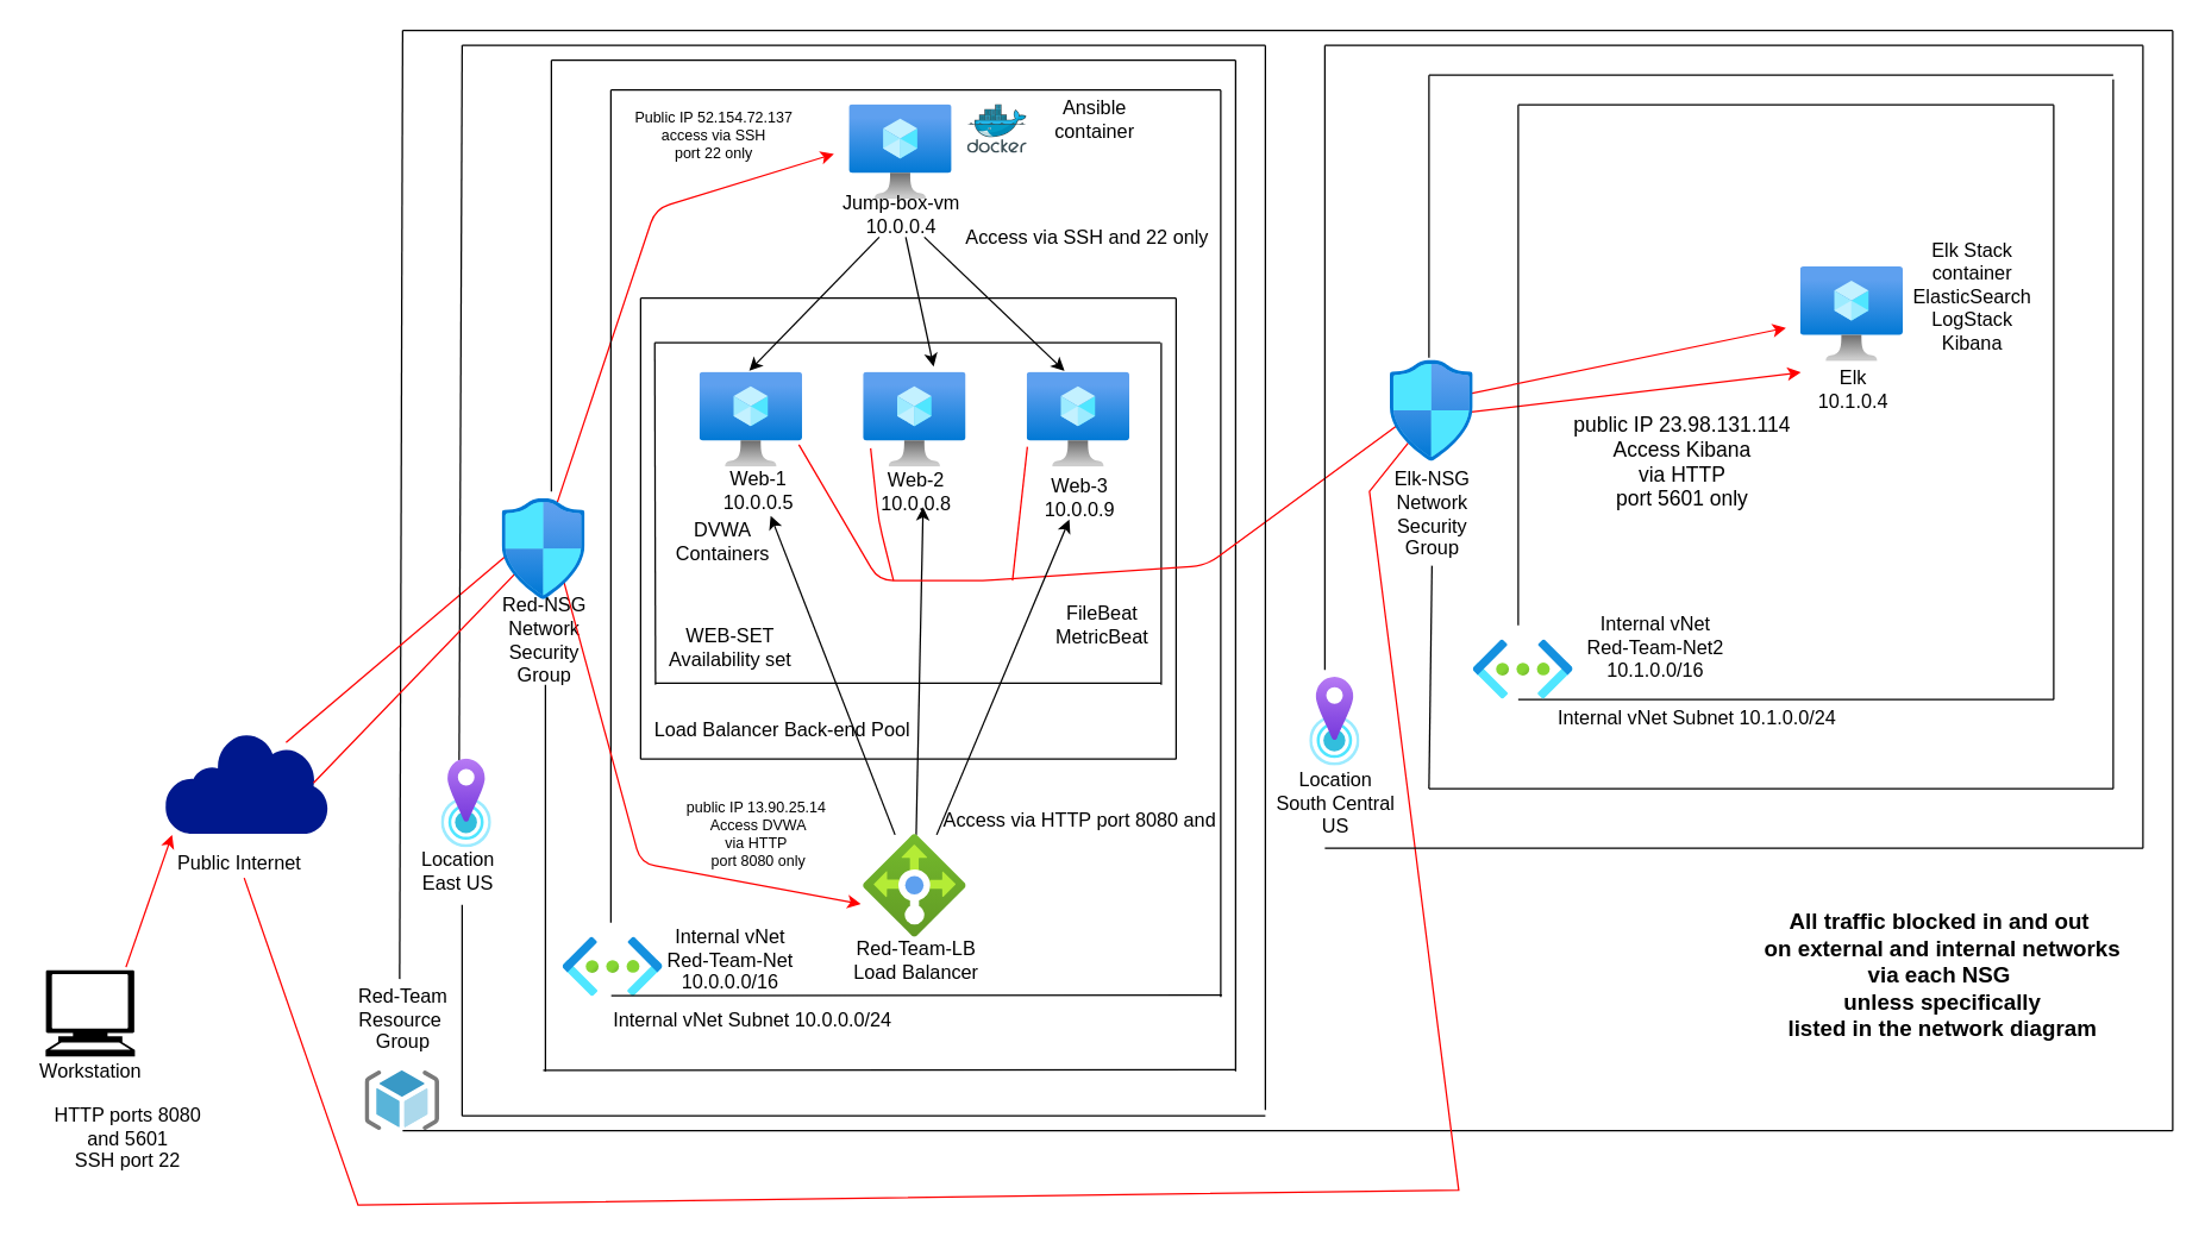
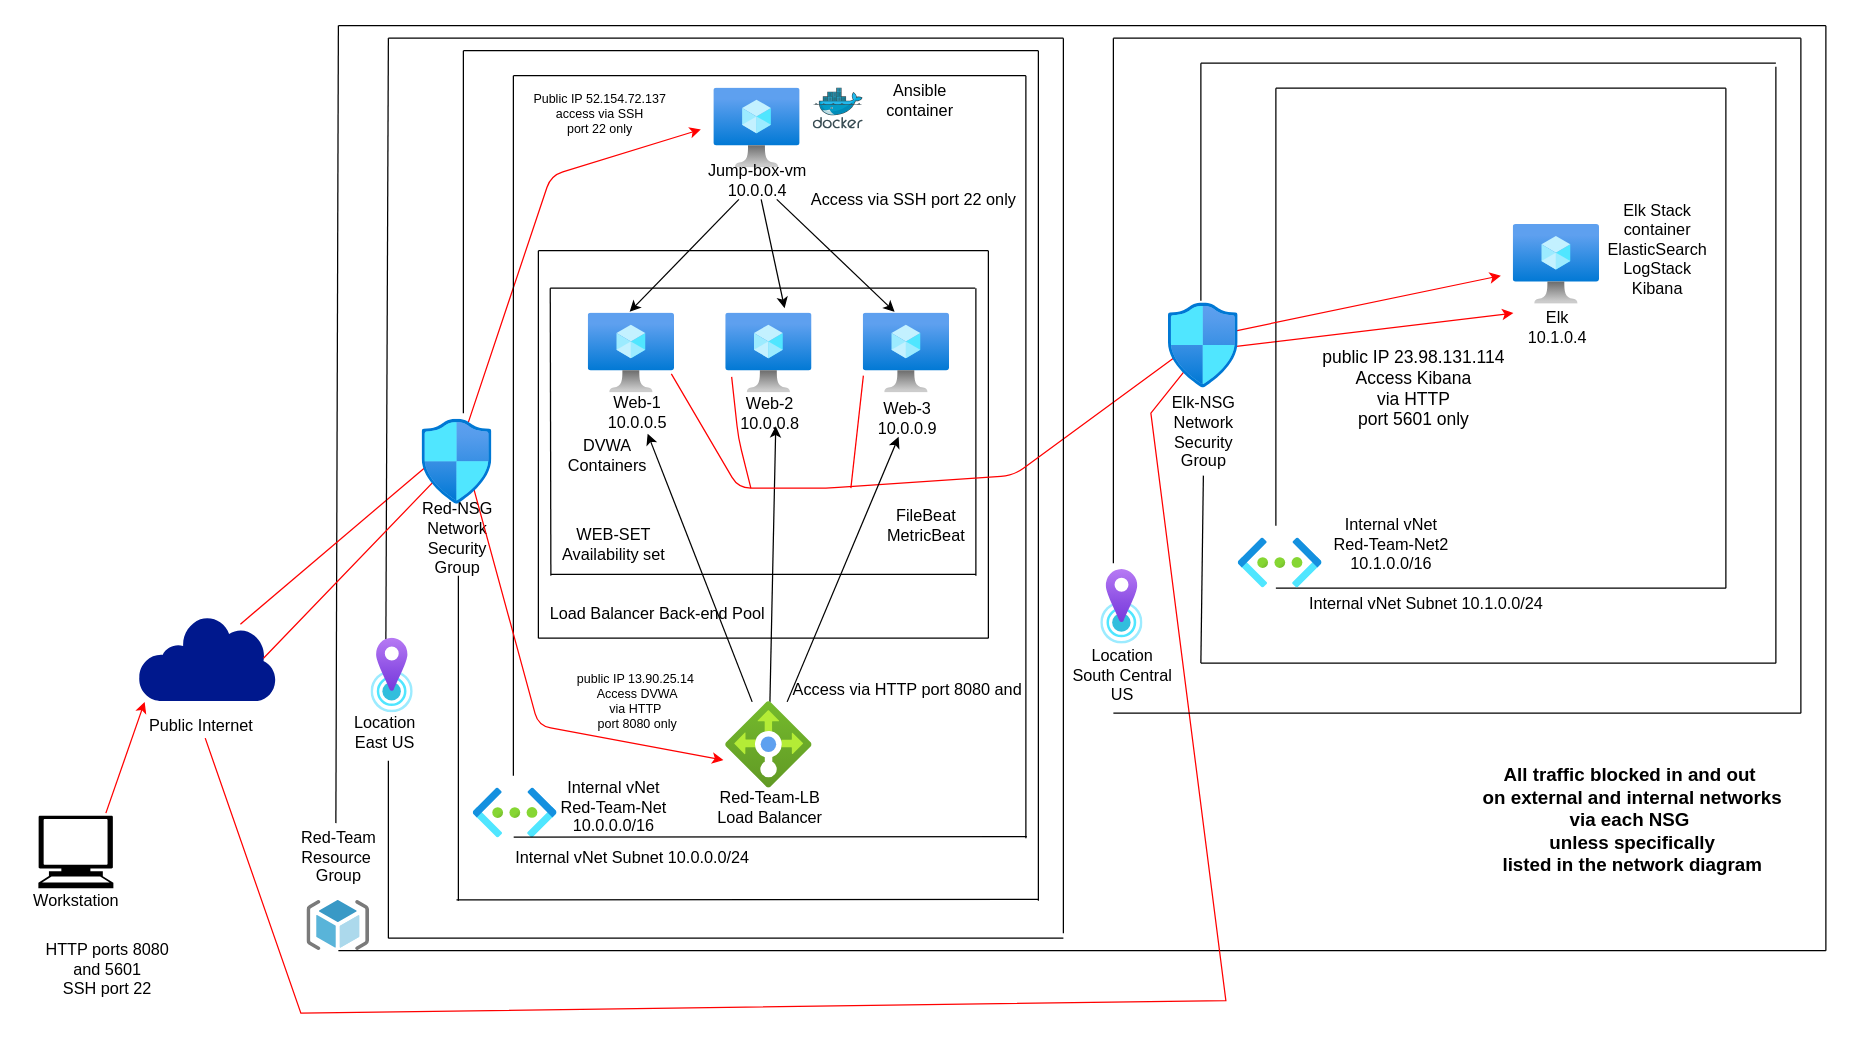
- <mxCell id="18" value="&lt;font style=&quot;font-size: 13px&quot;&gt;Access via SSH and 22 only&lt;/font&gt;" style="text;html=1;resizable=0;autosize=1;align=center;verticalAlign=middle;points=[];fillColor=none;strokeColor=none;rounded=0;" parent="1" vertex="1"><mxGeometry x="639.5" y="149" width="180" height="20" as="geometry" /></mxCell>
+ <mxCell id="18" value="&lt;font style=&quot;font-size: 13px&quot;&gt;Access via SSH port 22 only&lt;/font&gt;" style="text;html=1;resizable=0;autosize=1;align=center;verticalAlign=middle;points=[];fillColor=none;strokeColor=none;rounded=0;" parent="1" vertex="1"><mxGeometry x="639.5" y="149" width="180" height="20" as="geometry" /></mxCell>
- <mxCell id="61" value="HTTP ports 8080&lt;br&gt;and 5601&lt;br&gt;SSH port 22" style="text;html=1;resizable=0;autosize=1;align=center;verticalAlign=middle;points=[];fillColor=none;strokeColor=none;rounded=0;fontSize=13;" parent="1" vertex="1"><mxGeometry x="30" y="740" width="110" height="50" as="geometry" /></mxCell>
+ <mxCell id="61" value="HTTP ports 8080&lt;br&gt;and 5601&lt;br&gt;SSH port 22" style="text;html=1;resizable=0;autosize=1;align=center;verticalAlign=middle;points=[];fillColor=none;strokeColor=none;rounded=0;fontSize=13;" parent="1" vertex="1"><mxGeometry x="30" y="750" width="110" height="50" as="geometry" /></mxCell>
